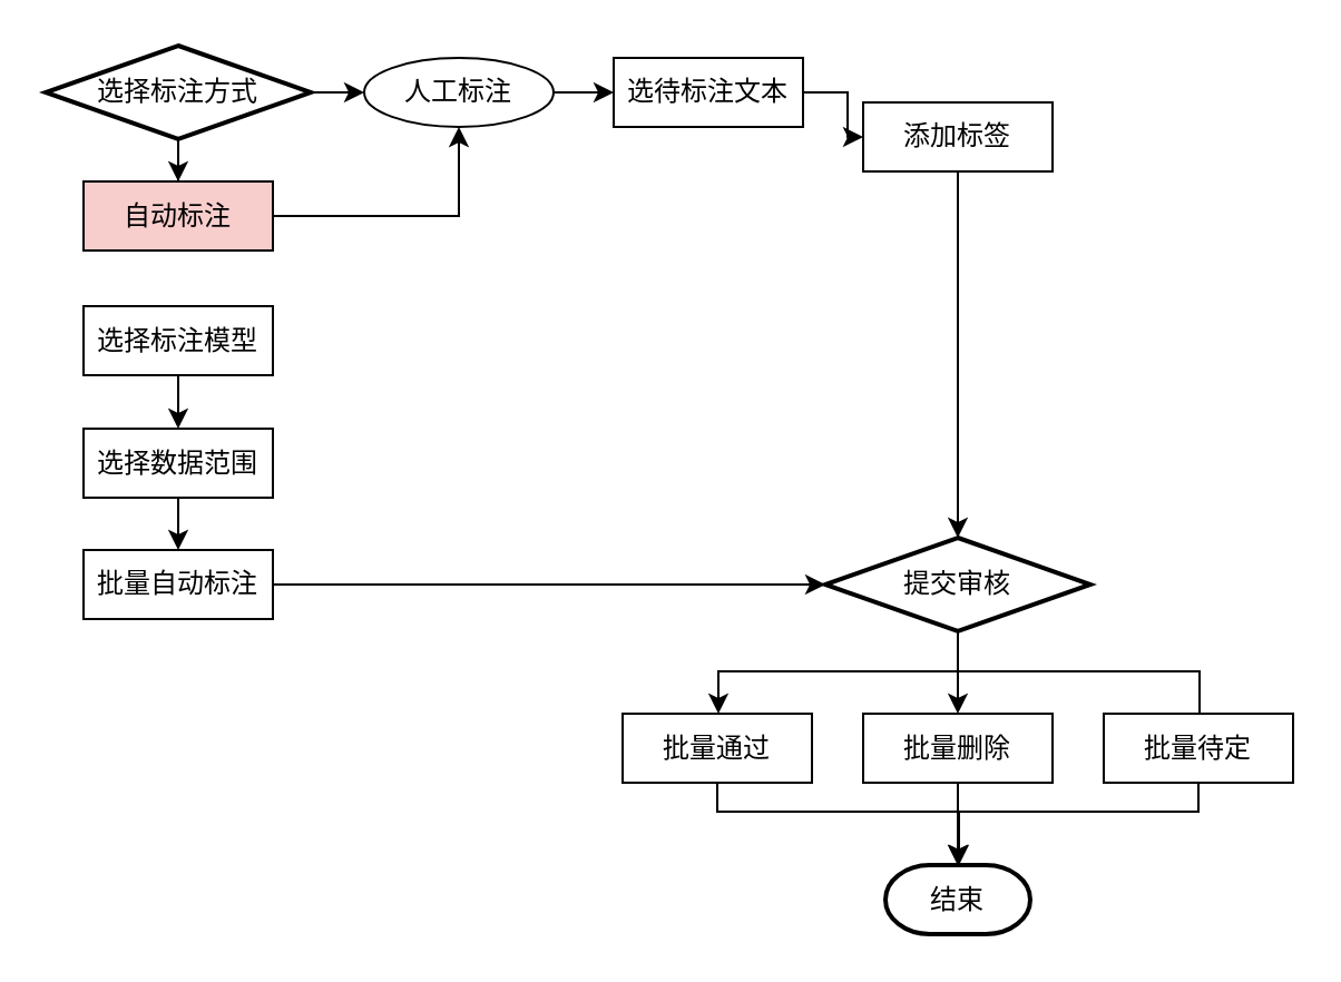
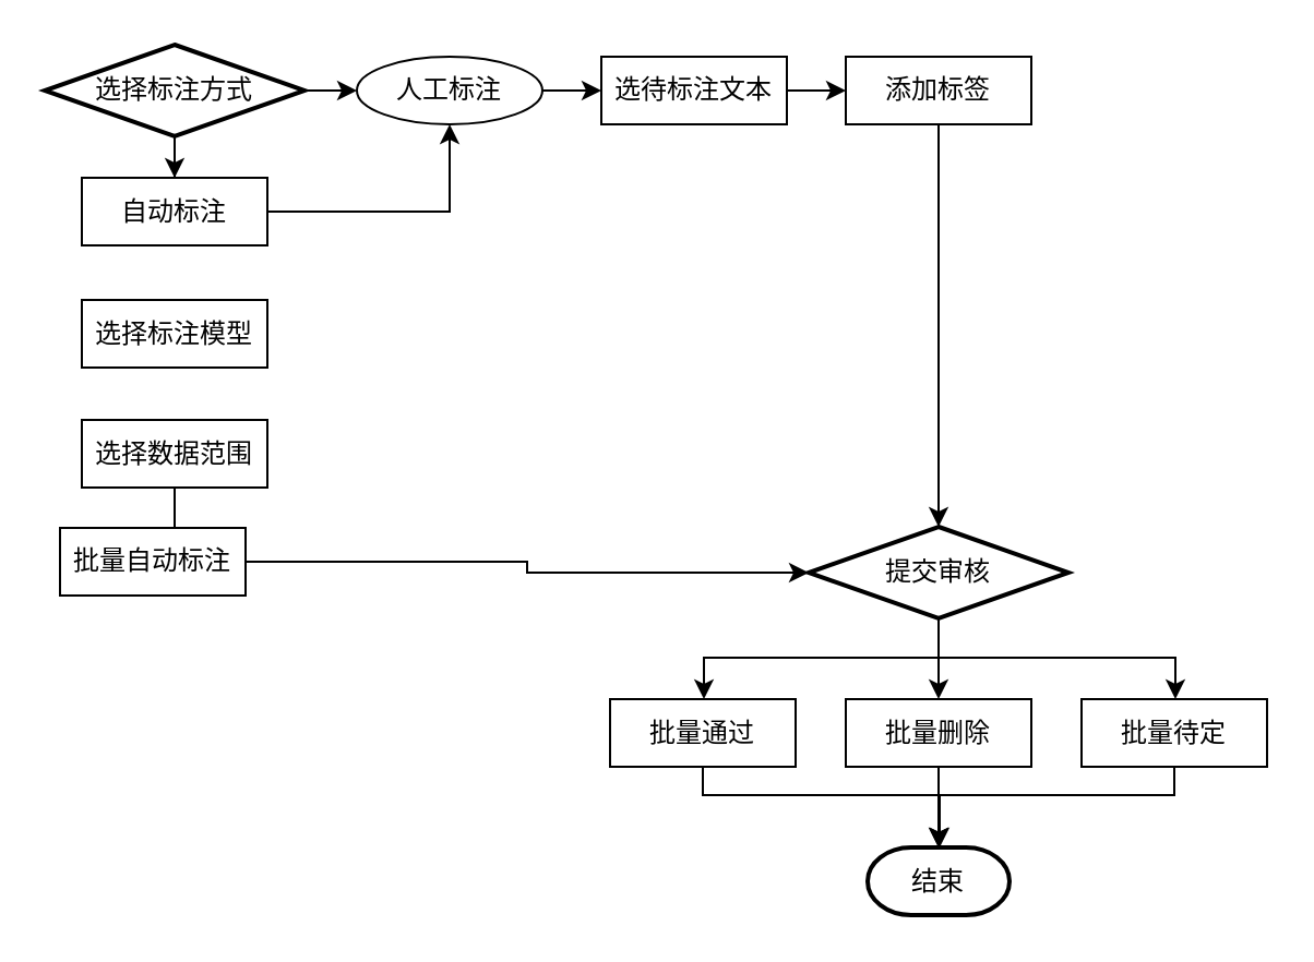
- <mxCell id="16" value="添加标签" style="rounded=0;whiteSpace=wrap;html=1;" parent="1" vertex="1"><mxGeometry x="387" y="45.5" width="85" height="31" as="geometry" /></mxCell>
+ <mxCell id="16" value="添加标签" style="rounded=0;whiteSpace=wrap;html=1;" parent="1" vertex="1"><mxGeometry x="387" y="25.5" width="85" height="31" as="geometry" /></mxCell>
- <mxCell id="8" value="自动标注" style="rounded=0;whiteSpace=wrap;html=1;fillColor=#f8cecc;" parent="1" vertex="1"><mxGeometry x="37" y="81" width="85" height="31" as="geometry" /></mxCell>
+ <mxCell id="8" value="自动标注" style="rounded=0;whiteSpace=wrap;html=1;" parent="1" vertex="1"><mxGeometry x="37" y="81" width="85" height="31" as="geometry" /></mxCell>
- <mxCell id="9" style="edgeStyle=orthogonalEdgeStyle;rounded=0;orthogonalLoop=1;jettySize=auto;html=1;entryX=0.5;entryY=0;entryDx=0;entryDy=0;" parent="1" source="10" target="12" edge="1"><mxGeometry relative="1" as="geometry" /></mxCell>
- <mxCell id="13" value="批量自动标注" style="rounded=0;whiteSpace=wrap;html=1;" parent="1" vertex="1"><mxGeometry x="37" y="246.5" width="85" height="31" as="geometry" /></mxCell>
+ <mxCell id="13" value="批量自动标注" style="rounded=0;whiteSpace=wrap;html=1;" parent="1" vertex="1"><mxGeometry x="27" y="241.5" width="85" height="31" as="geometry" /></mxCell>
- <mxCell id="22" style="edgeStyle=orthogonalEdgeStyle;rounded=0;orthogonalLoop=1;jettySize=auto;html=1;endArrow=none;" parent="1" source="23" target="24" edge="1"><mxGeometry relative="1" as="geometry"><Array as="points"><mxPoint x="430" y="301" /><mxPoint x="538" y="301" /></Array></mxGeometry></mxCell>
+ <mxCell id="22" style="edgeStyle=orthogonalEdgeStyle;rounded=0;orthogonalLoop=1;jettySize=auto;html=1;" parent="1" source="23" target="24" edge="1"><mxGeometry relative="1" as="geometry"><Array as="points"><mxPoint x="430" y="301" /><mxPoint x="538" y="301" /></Array></mxGeometry></mxCell>
